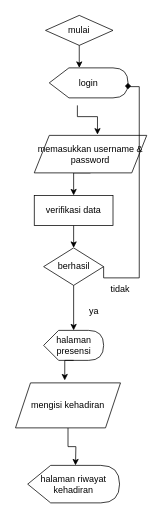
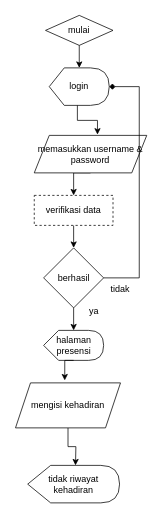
- <mxCell id="3" value="login" style="shape=display;whiteSpace=wrap;html=1;" parent="1" vertex="1"><mxGeometry x="65" y="90" width="105" height="40" as="geometry" /></mxCell>
+ <mxCell id="3" value="login" style="shape=display;whiteSpace=wrap;html=1;" parent="1" vertex="1"><mxGeometry x="65" y="90" width="80" height="50" as="geometry" /></mxCell>
- <mxCell id="7" value="verifikasi data" style="rounded=0;whiteSpace=wrap;html=1;" parent="1" vertex="1"><mxGeometry x="45" y="260" width="105" height="40" as="geometry" /></mxCell>
+ <mxCell id="7" value="verifikasi data" style="rounded=0;whiteSpace=wrap;html=1;dashed=1;" parent="1" vertex="1"><mxGeometry x="45" y="260" width="105" height="40" as="geometry" /></mxCell>
- <mxCell id="8" value="berhasil" style="rhombus;whiteSpace=wrap;html=1;" parent="1" vertex="1"><mxGeometry x="57.5" y="330" width="80" height="50" as="geometry" /></mxCell>
+ <mxCell id="8" value="berhasil" style="rhombus;whiteSpace=wrap;html=1;" parent="1" vertex="1"><mxGeometry x="57.5" y="330" width="80" height="80" as="geometry" /></mxCell>
- <mxCell id="19" value="halaman riwayat kehadiran" style="shape=display;whiteSpace=wrap;html=1;" vertex="1" parent="1"><mxGeometry x="36.25" y="620" width="122.5" height="50" as="geometry" /></mxCell>
+ <mxCell id="19" value="tidak riwayat kehadiran" style="shape=display;whiteSpace=wrap;html=1;" vertex="1" parent="1"><mxGeometry x="36.25" y="620" width="122.5" height="50" as="geometry" /></mxCell>
